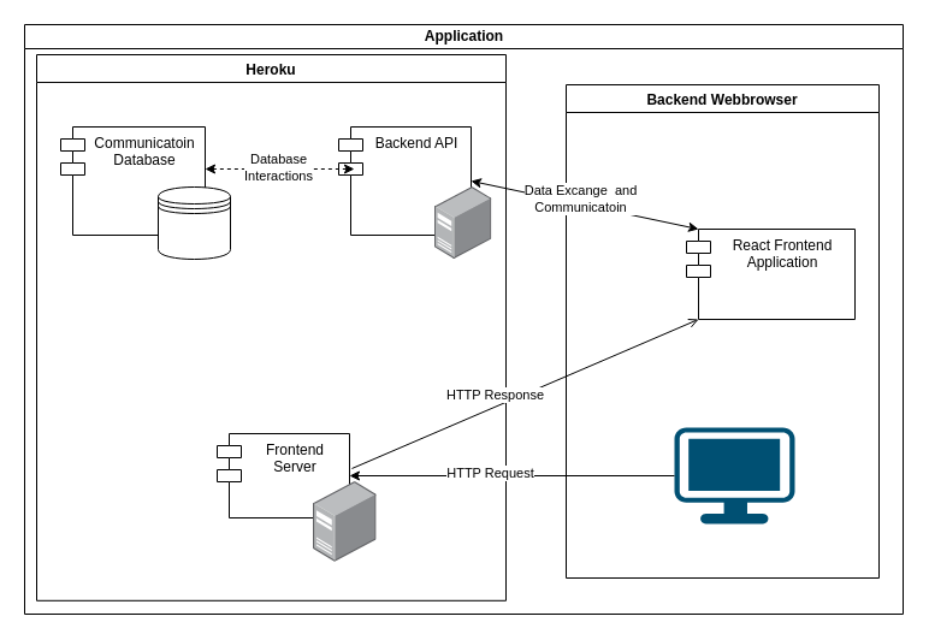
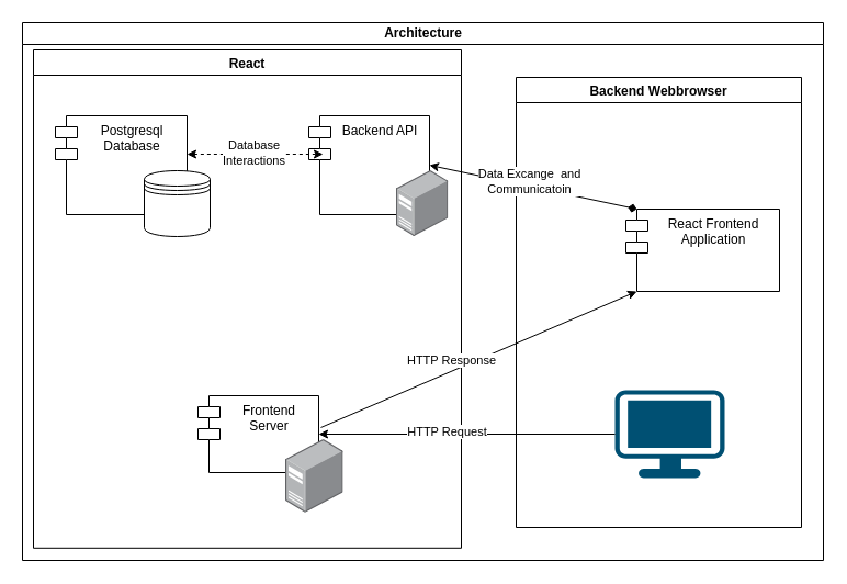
- <mxCell id="2" value="Application" style="swimlane;html=1;startSize=20;horizontal=1;containerType=tree;glass=0;" parent="1" vertex="1"><mxGeometry x="20" y="20" width="730" height="490" as="geometry" /></mxCell>
+ <mxCell id="2" value="Architecture" style="swimlane;html=1;startSize=20;horizontal=1;containerType=tree;glass=0;" parent="1" vertex="1"><mxGeometry x="20" y="20" width="730" height="490" as="geometry" /></mxCell>
- <mxCell id="3" value="Heroku" style="swimlane;" parent="2" vertex="1"><mxGeometry x="10" y="25" width="390" height="453.8" as="geometry" /></mxCell>
+ <mxCell id="3" value="React" style="swimlane;" parent="2" vertex="1"><mxGeometry x="10" y="25" width="390" height="453.8" as="geometry" /></mxCell>
- <mxCell id="5" value="Communicatoin&#10;Database&#10;" style="shape=module;align=left;spacingLeft=20;align=center;verticalAlign=top;" parent="3" vertex="1"><mxGeometry x="20" y="60" width="120" height="90" as="geometry" /></mxCell>
+ <mxCell id="5" value="Postgresql&#10;Database&#10;" style="shape=module;align=left;spacingLeft=20;align=center;verticalAlign=top;" parent="3" vertex="1"><mxGeometry x="20" y="60" width="120" height="90" as="geometry" /></mxCell>
- <mxCell id="15" value="" style="endArrow=classic;startArrow=classic;html=1;rounded=0;exitX=1;exitY=0.5;exitDx=0;exitDy=0;entryX=0;entryY=0;entryDx=10;entryDy=0;entryPerimeter=0;" parent="2" source="4" target="13" edge="1"><mxGeometry width="50" height="50" relative="1" as="geometry"><mxPoint x="350" y="490" as="sourcePoint" /><mxPoint x="400" y="440" as="targetPoint" /></mxGeometry></mxCell>
+ <mxCell id="15" value="" style="endArrow=diamond;startArrow=classic;html=1;rounded=0;exitX=1;exitY=0.5;exitDx=0;exitDy=0;entryX=0;entryY=0;entryDx=10;entryDy=0;entryPerimeter=0;" parent="2" source="4" target="13" edge="1"><mxGeometry width="50" height="50" relative="1" as="geometry"><mxPoint x="350" y="490" as="sourcePoint" /><mxPoint x="400" y="440" as="targetPoint" /></mxGeometry></mxCell>
- <mxCell id="19" value="" style="endArrow=open;html=1;rounded=0;exitX=1.018;exitY=0.414;exitDx=0;exitDy=0;entryX=0;entryY=1;entryDx=10;entryDy=0;entryPerimeter=0;exitPerimeter=0;" parent="2" source="6" target="13" edge="1"><mxGeometry width="50" height="50" relative="1" as="geometry"><mxPoint x="350" y="490" as="sourcePoint" /><mxPoint x="400" y="440" as="targetPoint" /></mxGeometry></mxCell>
+ <mxCell id="19" value="" style="endArrow=classic;html=1;rounded=0;exitX=1.018;exitY=0.414;exitDx=0;exitDy=0;entryX=0;entryY=1;entryDx=10;entryDy=0;entryPerimeter=0;exitPerimeter=0;" parent="2" source="6" target="13" edge="1"><mxGeometry width="50" height="50" relative="1" as="geometry"><mxPoint x="350" y="490" as="sourcePoint" /><mxPoint x="400" y="440" as="targetPoint" /></mxGeometry></mxCell>
